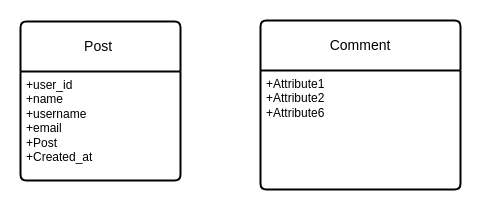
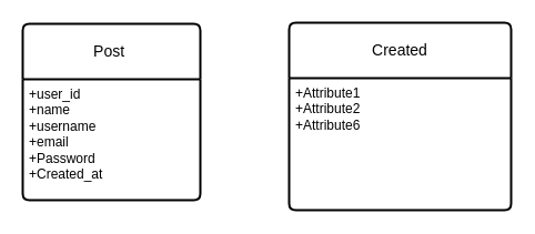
- <mxCell id="4" value="Comment" style="swimlane;childLayout=stackLayout;horizontal=1;startSize=50;horizontalStack=0;rounded=1;fontSize=14;fontStyle=0;strokeWidth=2;resizeParent=0;resizeLast=1;shadow=0;dashed=0;align=center;arcSize=4;whiteSpace=wrap;html=1;" vertex="1" parent="1"><mxGeometry x="260" y="20" width="200" height="169" as="geometry" /></mxCell>
+ <mxCell id="4" value="Created" style="swimlane;childLayout=stackLayout;horizontal=1;startSize=50;horizontalStack=0;rounded=1;fontSize=14;fontStyle=0;strokeWidth=2;resizeParent=0;resizeLast=1;shadow=0;dashed=0;align=center;arcSize=4;whiteSpace=wrap;html=1;" vertex="1" parent="1"><mxGeometry x="260" y="20" width="200" height="169" as="geometry" /></mxCell>
- <mxCell id="3" value="+user_id&lt;br&gt;+name&lt;br&gt;+username&lt;div&gt;+email&amp;nbsp;&lt;/div&gt;&lt;div&gt;+Post&amp;nbsp;&lt;/div&gt;&lt;div&gt;+Created_at&lt;/div&gt;" style="align=left;strokeColor=none;fillColor=none;spacingLeft=4;fontSize=12;verticalAlign=top;resizable=0;rotatable=0;part=1;html=1;" vertex="1" parent="2"><mxGeometry y="50" width="160" height="109" as="geometry" /></mxCell>
+ <mxCell id="3" value="+user_id&lt;br&gt;+name&lt;br&gt;+username&lt;div&gt;+email&amp;nbsp;&lt;/div&gt;&lt;div&gt;+Password&amp;nbsp;&lt;/div&gt;&lt;div&gt;+Created_at&lt;/div&gt;" style="align=left;strokeColor=none;fillColor=none;spacingLeft=4;fontSize=12;verticalAlign=top;resizable=0;rotatable=0;part=1;html=1;" vertex="1" parent="2"><mxGeometry y="50" width="160" height="109" as="geometry" /></mxCell>
